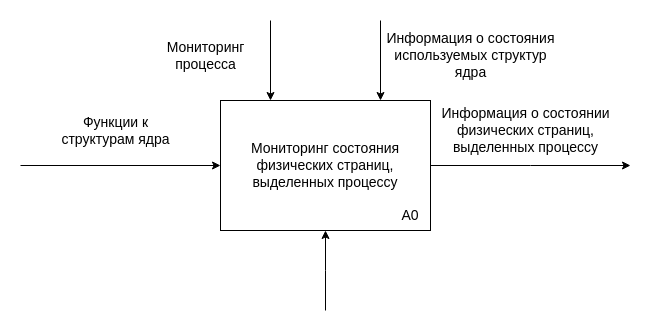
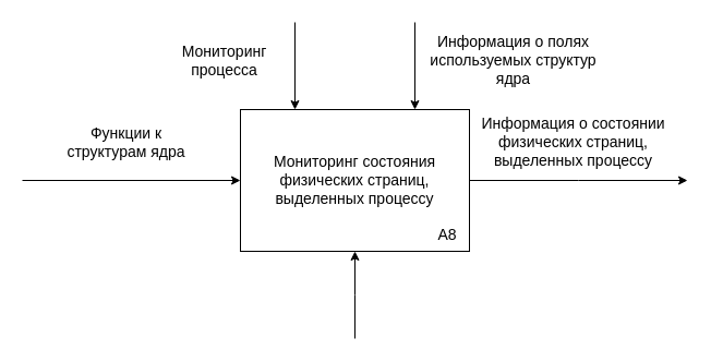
- <mxCell id="9" value="Информация о состояния &lt;br&gt;используемых структур&lt;br&gt;ядра" style="text;html=1;align=center;verticalAlign=middle;resizable=0;points=[];autosize=1;strokeColor=none;fillColor=none;fontSize=14;fontFamily=Helvetica;" parent="1" vertex="1"><mxGeometry x="380" y="25" width="180" height="60" as="geometry" /></mxCell>
+ <mxCell id="9" value="Информация о полях &lt;br&gt;используемых структур&lt;br&gt;ядра" style="text;html=1;align=center;verticalAlign=middle;resizable=0;points=[];autosize=1;strokeColor=none;fillColor=none;fontSize=14;fontFamily=Helvetica;" parent="1" vertex="1"><mxGeometry x="380" y="25" width="180" height="60" as="geometry" /></mxCell>
- <mxCell id="6" value="&lt;font face=&quot;Helvetica&quot;&gt;А0&lt;/font&gt;" style="text;html=1;strokeColor=none;fillColor=none;align=center;verticalAlign=middle;whiteSpace=wrap;rounded=0;fontSize=14;fontFamily=Times New Roman;" parent="1" vertex="1"><mxGeometry x="380" y="200" width="60" height="30" as="geometry" /></mxCell>
+ <mxCell id="6" value="&lt;font face=&quot;Helvetica&quot;&gt;А8&lt;/font&gt;" style="text;html=1;strokeColor=none;fillColor=none;align=center;verticalAlign=middle;whiteSpace=wrap;rounded=0;fontSize=14;fontFamily=Times New Roman;" parent="1" vertex="1"><mxGeometry x="380" y="200" width="60" height="30" as="geometry" /></mxCell>
